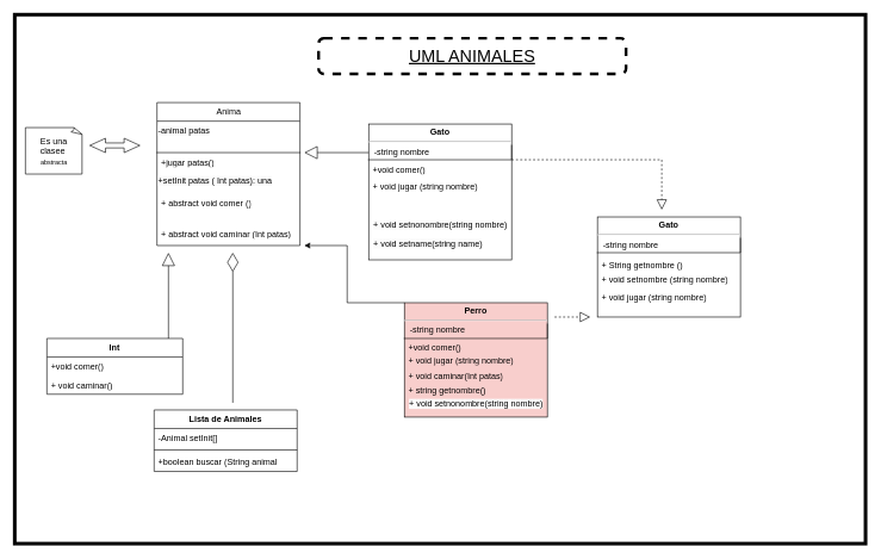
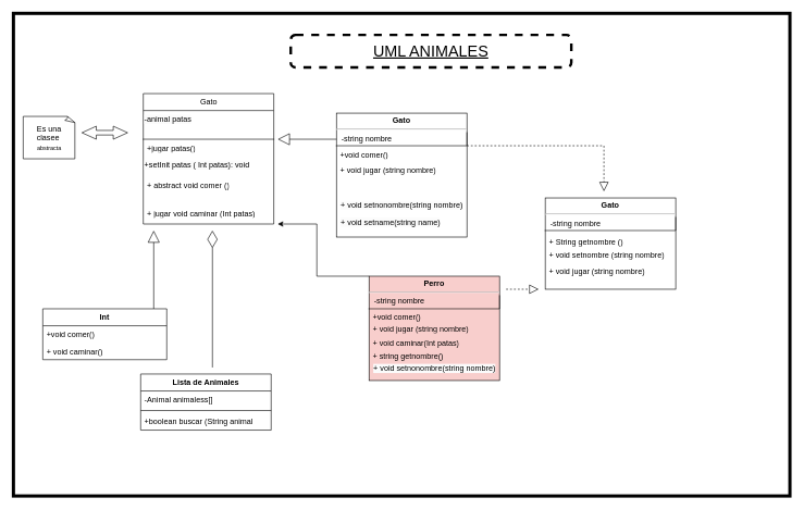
- <mxCell id="3" value="Anima" style="swimlane;fontStyle=0;childLayout=stackLayout;horizontal=1;startSize=26;fillColor=none;horizontalStack=0;resizeParent=1;resizeParentMax=0;resizeLast=0;collapsible=1;marginBottom=0;html=1;" vertex="1" parent="1"><mxGeometry x="219" y="143" width="200" height="200" as="geometry" /></mxCell>
+ <mxCell id="3" value="Gato" style="swimlane;fontStyle=0;childLayout=stackLayout;horizontal=1;startSize=26;fillColor=none;horizontalStack=0;resizeParent=1;resizeParentMax=0;resizeLast=0;collapsible=1;marginBottom=0;html=1;" vertex="1" parent="1"><mxGeometry x="219" y="143" width="200" height="200" as="geometry" /></mxCell>
- <mxCell id="10" value="&lt;span style=&quot;color: rgb(0, 0, 0); font-family: Helvetica; font-size: 12px; font-style: normal; font-variant-ligatures: normal; font-variant-caps: normal; font-weight: 400; letter-spacing: normal; orphans: 2; text-align: left; text-indent: 0px; text-transform: none; widows: 2; word-spacing: 0px; -webkit-text-stroke-width: 0px; background-color: rgb(251, 251, 251); text-decoration-thickness: initial; text-decoration-style: initial; text-decoration-color: initial; float: none; display: inline !important;&quot;&gt;+setInit patas ( Int patas): una&lt;/span&gt;" style="text;whiteSpace=wrap;html=1;" vertex="1" parent="3"><mxGeometry y="96" width="200" height="32" as="geometry" /></mxCell>
+ <mxCell id="10" value="&lt;span style=&quot;color: rgb(0, 0, 0); font-family: Helvetica; font-size: 12px; font-style: normal; font-variant-ligatures: normal; font-variant-caps: normal; font-weight: 400; letter-spacing: normal; orphans: 2; text-align: left; text-indent: 0px; text-transform: none; widows: 2; word-spacing: 0px; -webkit-text-stroke-width: 0px; background-color: rgb(251, 251, 251); text-decoration-thickness: initial; text-decoration-style: initial; text-decoration-color: initial; float: none; display: inline !important;&quot;&gt;+setInit patas ( Int patas): void&lt;/span&gt;" style="text;whiteSpace=wrap;html=1;" vertex="1" parent="3"><mxGeometry y="96" width="200" height="32" as="geometry" /></mxCell>
- <mxCell id="12" value="+ abstract void caminar (Int patas)" style="text;strokeColor=none;fillColor=none;align=left;verticalAlign=top;spacingLeft=4;spacingRight=4;overflow=hidden;rotatable=0;points=[[0,0.5],[1,0.5]];portConstraint=eastwest;whiteSpace=wrap;html=1;" vertex="1" parent="3"><mxGeometry y="170" width="200" height="30" as="geometry" /></mxCell>
+ <mxCell id="12" value="+ jugar void caminar (Int patas)" style="text;strokeColor=none;fillColor=none;align=left;verticalAlign=top;spacingLeft=4;spacingRight=4;overflow=hidden;rotatable=0;points=[[0,0.5],[1,0.5]];portConstraint=eastwest;whiteSpace=wrap;html=1;" vertex="1" parent="3"><mxGeometry y="170" width="200" height="30" as="geometry" /></mxCell>
- <mxCell id="16" value="-Animal setInit[]" style="text;strokeColor=none;fillColor=none;align=left;verticalAlign=top;spacingLeft=4;spacingRight=4;overflow=hidden;rotatable=0;points=[[0,0.5],[1,0.5]];portConstraint=eastwest;whiteSpace=wrap;html=1;" vertex="1" parent="15"><mxGeometry y="26" width="200" height="26" as="geometry" /></mxCell>
+ <mxCell id="16" value="-Animal animaless[]" style="text;strokeColor=none;fillColor=none;align=left;verticalAlign=top;spacingLeft=4;spacingRight=4;overflow=hidden;rotatable=0;points=[[0,0.5],[1,0.5]];portConstraint=eastwest;whiteSpace=wrap;html=1;" vertex="1" parent="15"><mxGeometry y="26" width="200" height="26" as="geometry" /></mxCell>
